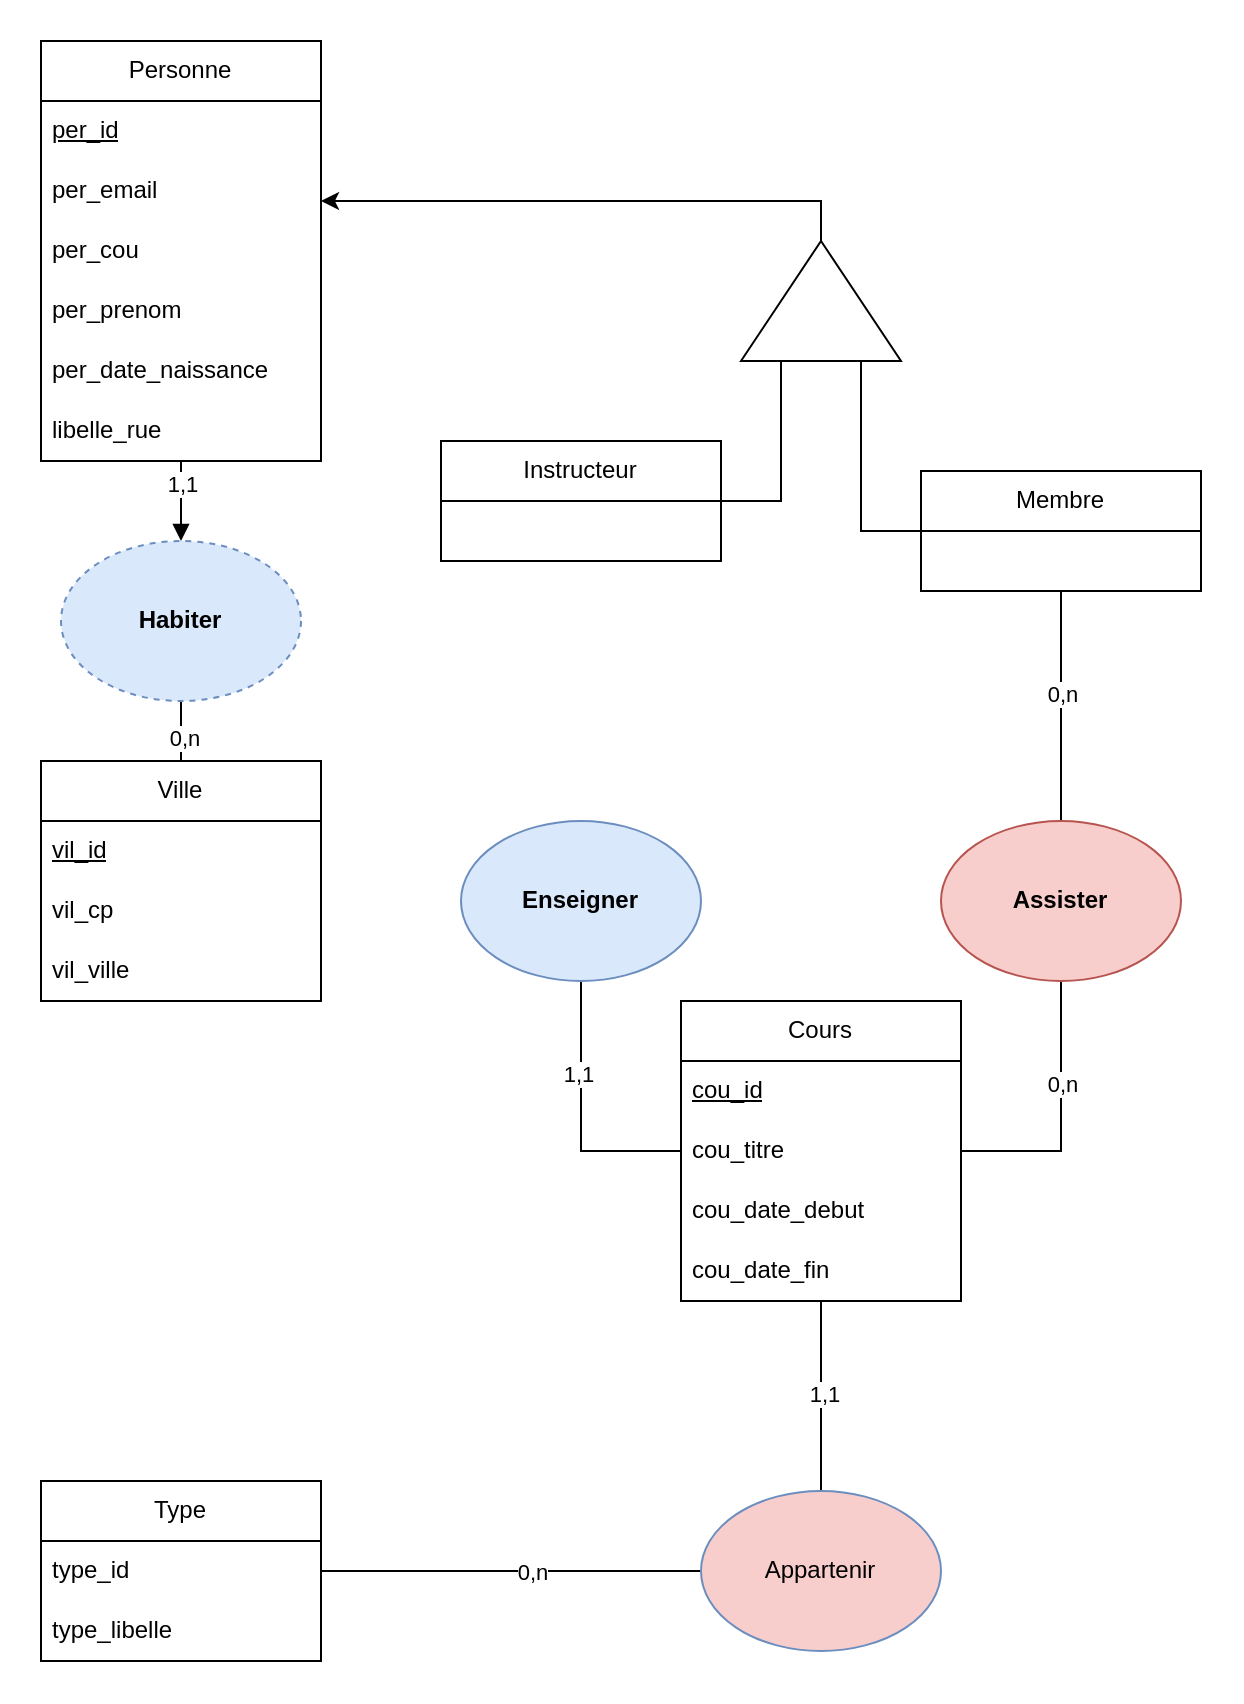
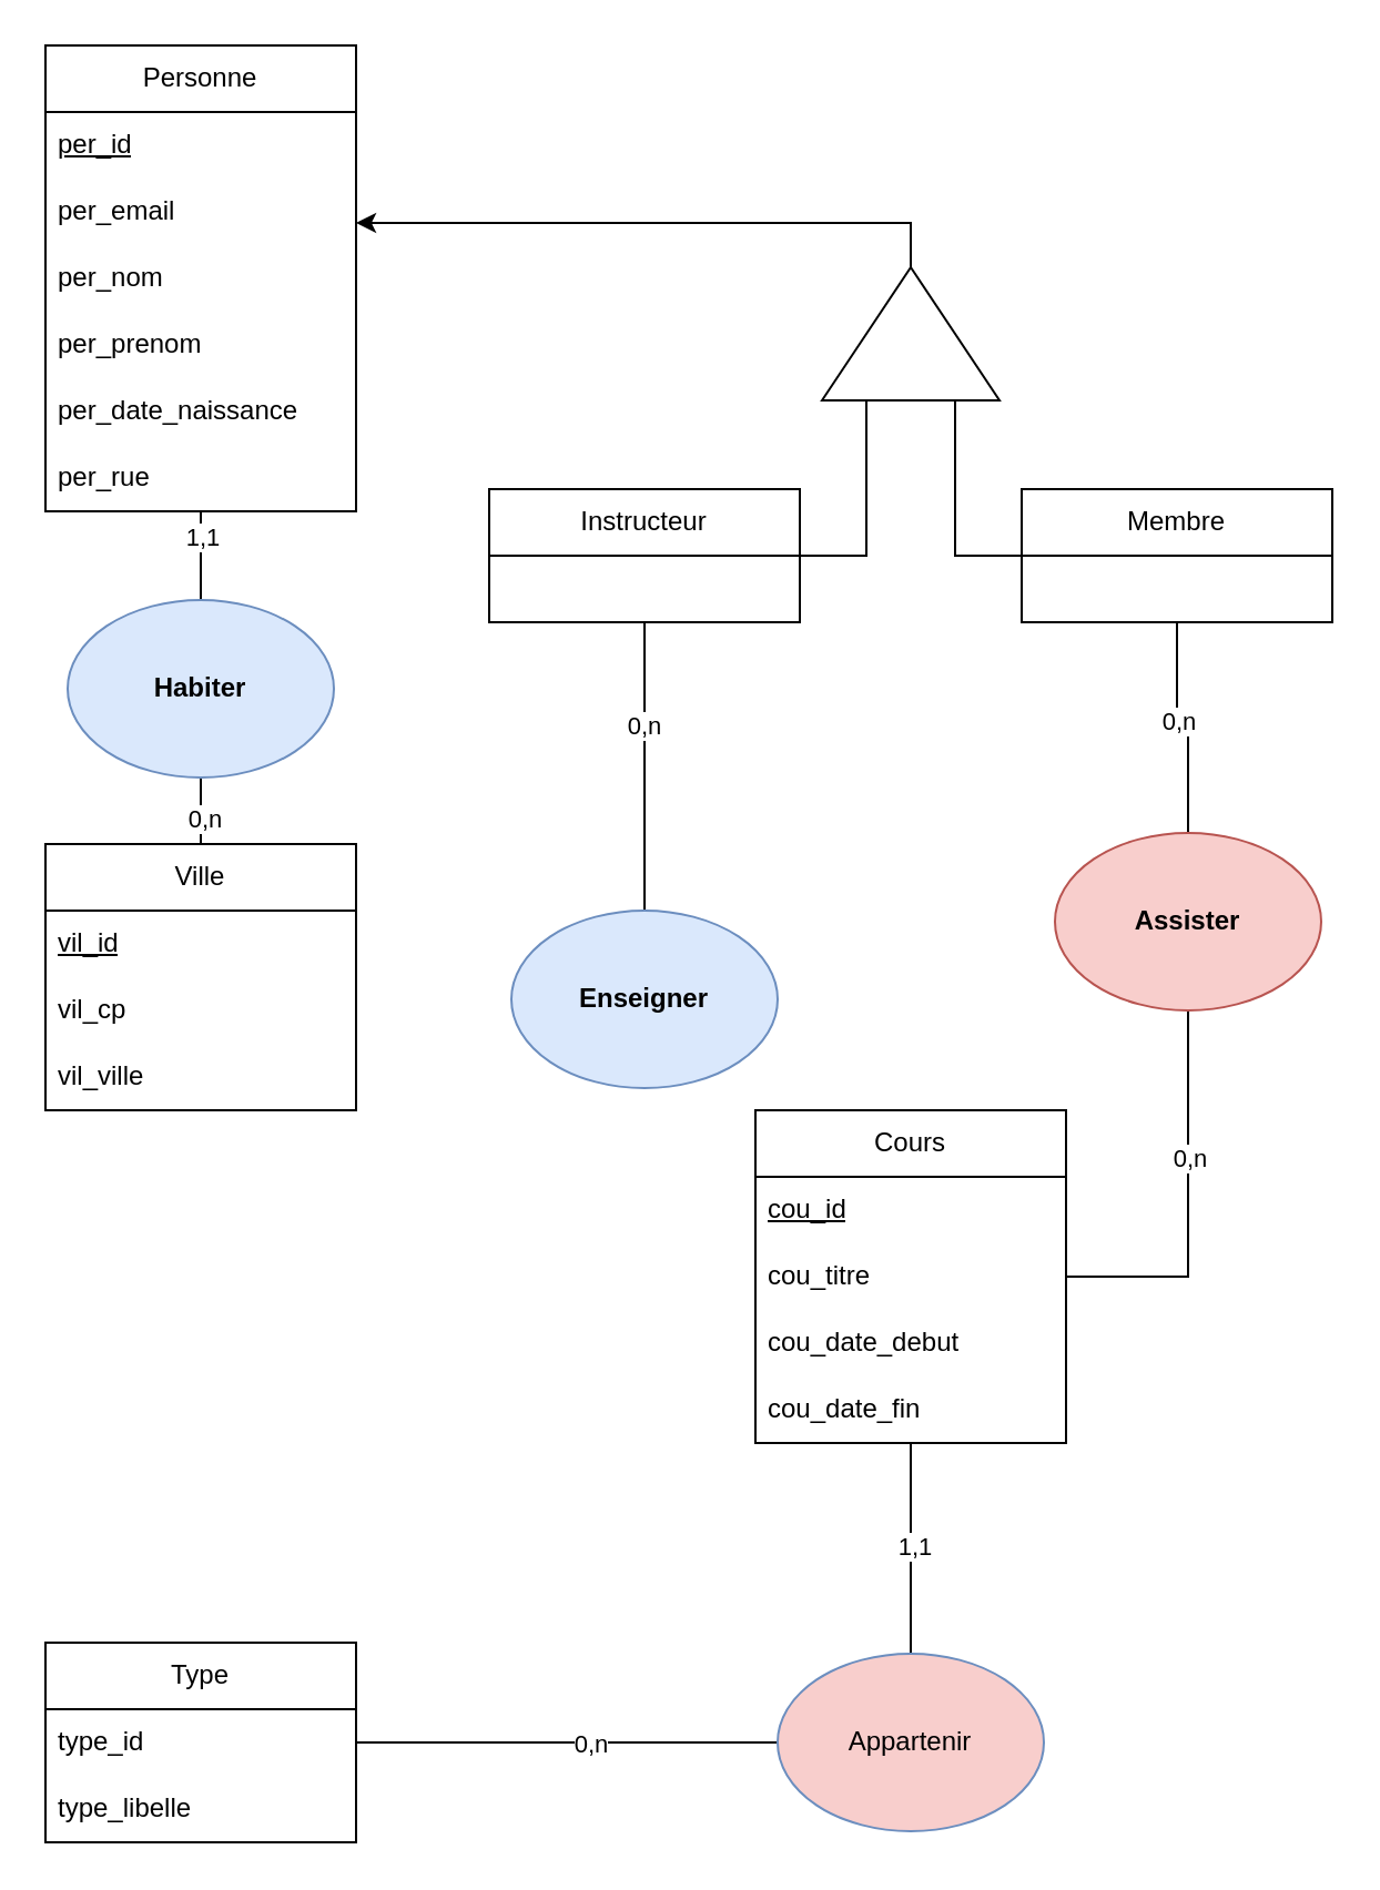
- <mxCell id="25" value="per_cou" style="text;strokeColor=none;fillColor=none;align=left;verticalAlign=middle;spacingLeft=4;spacingRight=4;overflow=hidden;points=[[0,0.5],[1,0.5]];portConstraint=eastwest;rotatable=0;whiteSpace=wrap;html=1;" parent="22" vertex="1"><mxGeometry y="90" width="140" height="30" as="geometry" /></mxCell>
+ <mxCell id="25" value="per_nom" style="text;strokeColor=none;fillColor=none;align=left;verticalAlign=middle;spacingLeft=4;spacingRight=4;overflow=hidden;points=[[0,0.5],[1,0.5]];portConstraint=eastwest;rotatable=0;whiteSpace=wrap;html=1;" parent="22" vertex="1"><mxGeometry y="90" width="140" height="30" as="geometry" /></mxCell>
- <mxCell id="28" value="libelle_rue" style="text;strokeColor=none;fillColor=none;align=left;verticalAlign=middle;spacingLeft=4;spacingRight=4;overflow=hidden;points=[[0,0.5],[1,0.5]];portConstraint=eastwest;rotatable=0;whiteSpace=wrap;html=1;" parent="22" vertex="1"><mxGeometry y="180" width="140" height="30" as="geometry" /></mxCell>
+ <mxCell id="28" value="per_rue" style="text;strokeColor=none;fillColor=none;align=left;verticalAlign=middle;spacingLeft=4;spacingRight=4;overflow=hidden;points=[[0,0.5],[1,0.5]];portConstraint=eastwest;rotatable=0;whiteSpace=wrap;html=1;" parent="22" vertex="1"><mxGeometry y="180" width="140" height="30" as="geometry" /></mxCell>
- <mxCell id="19" style="edgeStyle=orthogonalEdgeStyle;rounded=0;orthogonalLoop=1;jettySize=auto;html=1;entryX=0.5;entryY=0;entryDx=0;entryDy=0;endArrow=block;startFill=0;" parent="1" source="22" target="37" edge="1"><mxGeometry relative="1" as="geometry" /></mxCell>
+ <mxCell id="19" style="edgeStyle=orthogonalEdgeStyle;rounded=0;orthogonalLoop=1;jettySize=auto;html=1;entryX=0.5;entryY=0;entryDx=0;entryDy=0;endArrow=none;startFill=0;" parent="1" source="22" target="37" edge="1"><mxGeometry relative="1" as="geometry" /></mxCell>
- <mxCell id="32" value="Membre" style="swimlane;fontStyle=0;childLayout=stackLayout;horizontal=1;startSize=30;horizontalStack=0;resizeParent=1;resizeParentMax=0;resizeLast=0;collapsible=1;marginBottom=0;whiteSpace=wrap;html=1;" parent="1" vertex="1"><mxGeometry x="460" y="235" width="140" height="60" as="geometry" /></mxCell>
+ <mxCell id="32" value="Membre" style="swimlane;fontStyle=0;childLayout=stackLayout;horizontal=1;startSize=30;horizontalStack=0;resizeParent=1;resizeParentMax=0;resizeLast=0;collapsible=1;marginBottom=0;whiteSpace=wrap;html=1;" parent="1" vertex="1"><mxGeometry x="460" y="220" width="140" height="60" as="geometry" /></mxCell>
- <mxCell id="37" value="&lt;b&gt;Habiter&lt;/b&gt;" style="ellipse;whiteSpace=wrap;html=1;fillColor=#dae8fc;strokeColor=#6c8ebf;dashed=1;" parent="1" vertex="1"><mxGeometry x="30" y="270" width="120" height="80" as="geometry" /></mxCell>
+ <mxCell id="37" value="&lt;b&gt;Habiter&lt;/b&gt;" style="ellipse;whiteSpace=wrap;html=1;fillColor=#dae8fc;strokeColor=#6c8ebf;" parent="1" vertex="1"><mxGeometry x="30" y="270" width="120" height="80" as="geometry" /></mxCell>
+ <mxCell id="34" style="edgeStyle=orthogonalEdgeStyle;rounded=0;orthogonalLoop=1;jettySize=auto;html=1;entryX=0.5;entryY=0;entryDx=0;entryDy=0;endArrow=none;startFill=0;" parent="1" source="36" target="40" edge="1"><mxGeometry relative="1" as="geometry" /></mxCell>
+ <mxCell id="35" value="0,n" style="edgeLabel;html=1;align=center;verticalAlign=middle;resizable=0;points=[];" parent="34" vertex="1" connectable="0"><mxGeometry x="-0.286" y="-1" relative="1" as="geometry"><mxPoint as="offset" /></mxGeometry></mxCell>
- <mxCell id="39" value="&lt;b&gt;Assister&lt;/b&gt;" style="ellipse;whiteSpace=wrap;html=1;fillColor=#f8cecc;strokeColor=#b85450;" parent="1" vertex="1"><mxGeometry x="470" y="410" width="120" height="80" as="geometry" /></mxCell>
+ <mxCell id="39" value="&lt;b&gt;Assister&lt;/b&gt;" style="ellipse;whiteSpace=wrap;html=1;fillColor=#f8cecc;strokeColor=#b85450;" parent="1" vertex="1"><mxGeometry x="475" y="375" width="120" height="80" as="geometry" /></mxCell>
- <mxCell id="4" style="edgeStyle=orthogonalEdgeStyle;rounded=0;orthogonalLoop=1;jettySize=auto;html=1;entryX=0.5;entryY=1;entryDx=0;entryDy=0;exitX=0;exitY=0.5;exitDx=0;exitDy=0;endArrow=none;startFill=0;" parent="1" source="10" target="40" edge="1"><mxGeometry relative="1" as="geometry" /></mxCell>
- <mxCell id="5" value="1,1" style="edgeLabel;html=1;align=center;verticalAlign=middle;resizable=0;points=[];" parent="4" vertex="1" connectable="0"><mxGeometry x="0.319" y="2" relative="1" as="geometry"><mxPoint as="offset" /></mxGeometry></mxCell>
